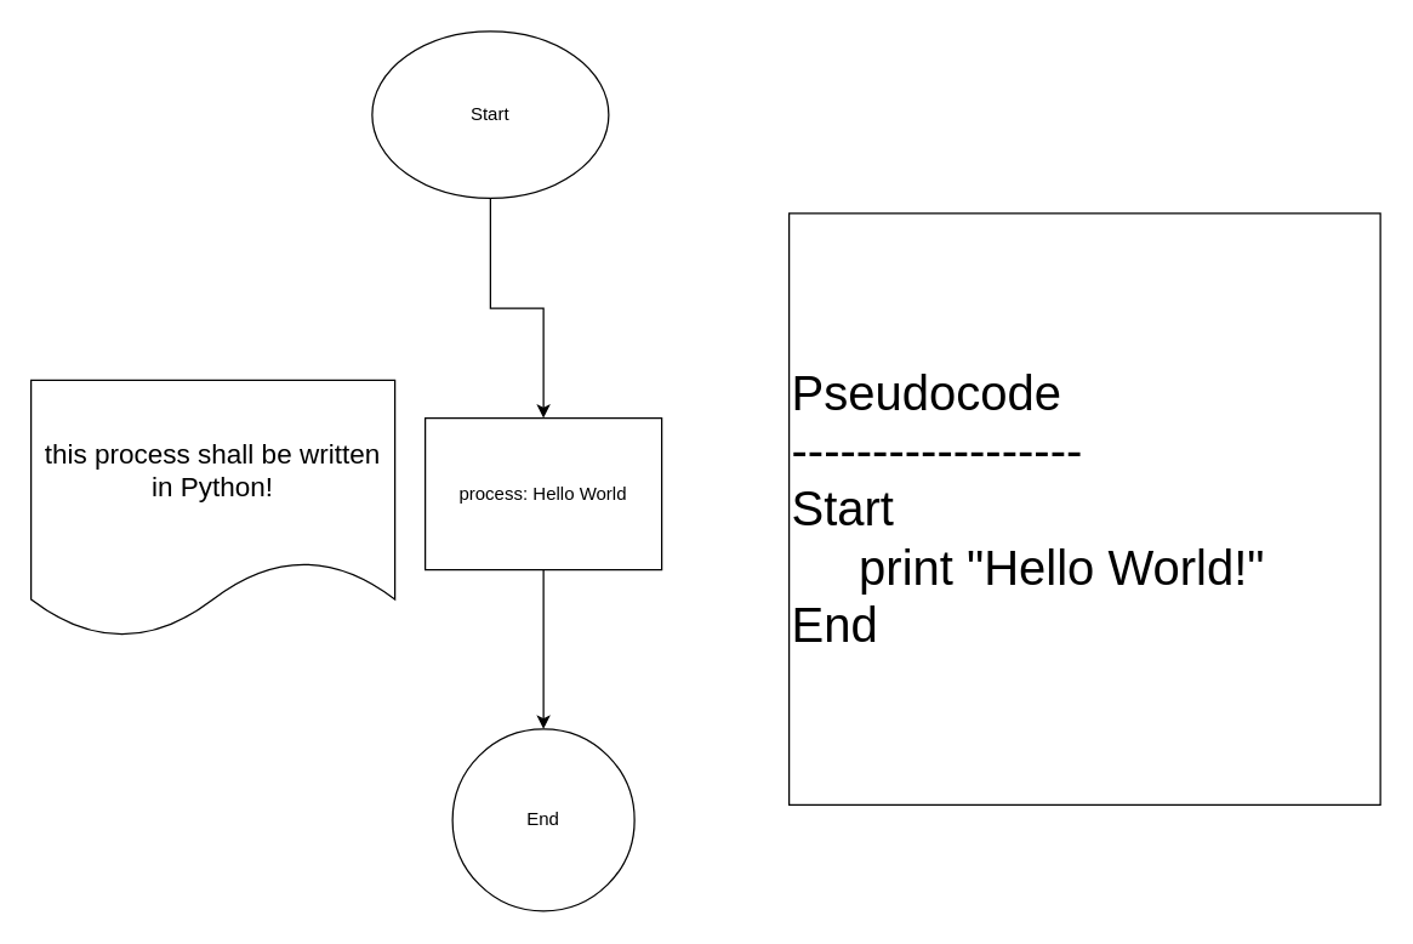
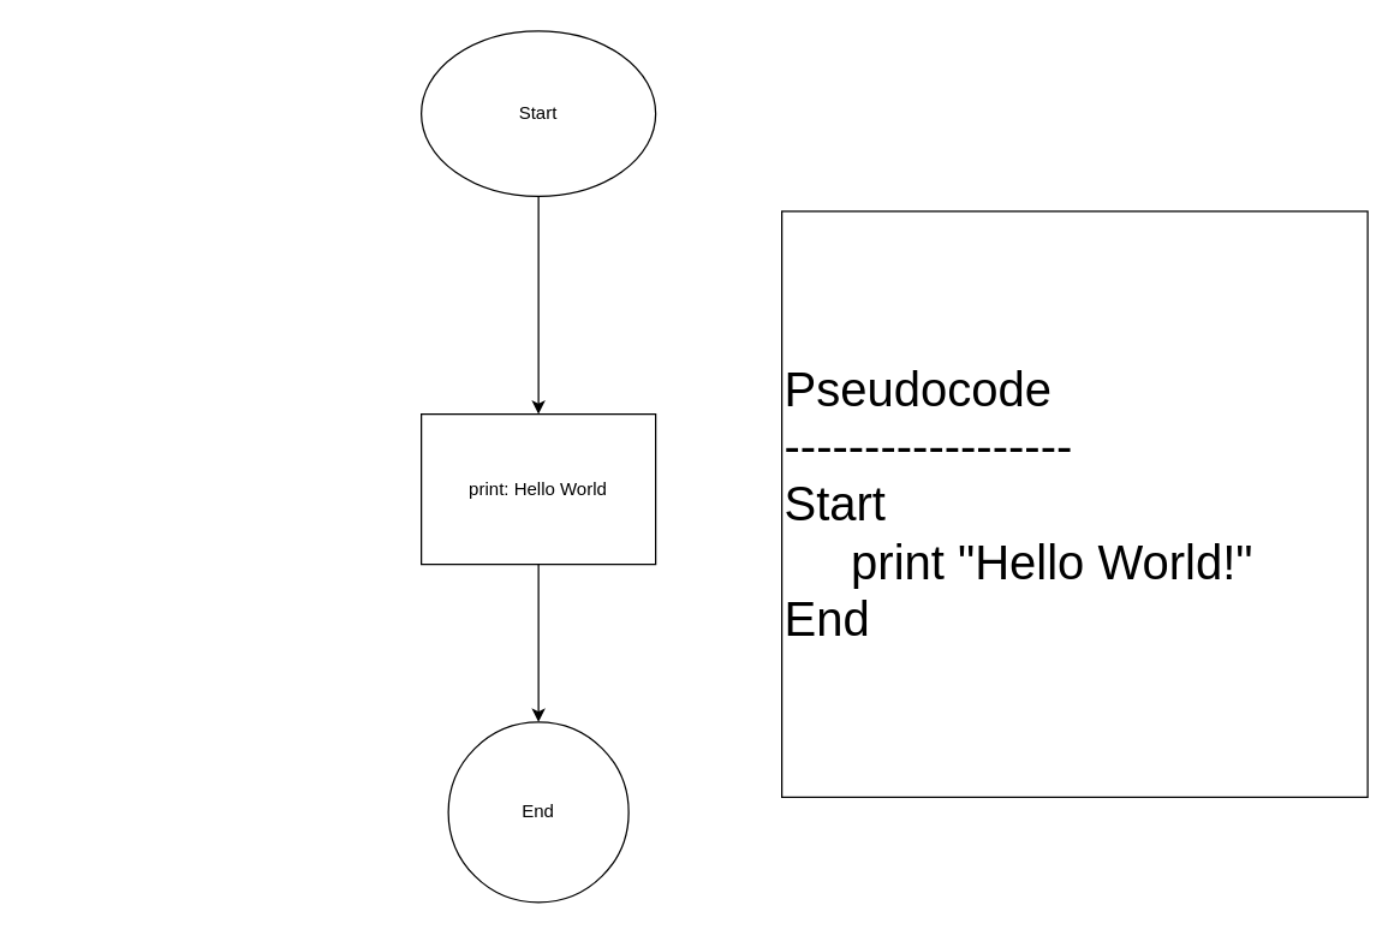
- <mxCell id="3" value="Start" style="ellipse;whiteSpace=wrap;html=1;" vertex="1" parent="1"><mxGeometry x="245" y="20" width="156" height="110" as="geometry" /></mxCell>
+ <mxCell id="3" value="Start" style="ellipse;whiteSpace=wrap;html=1;" vertex="1" parent="1"><mxGeometry x="280" y="20" width="156" height="110" as="geometry" /></mxCell>
- <mxCell id="5" value="process: Hello World" style="rounded=0;whiteSpace=wrap;html=1;" vertex="1" parent="1"><mxGeometry x="280" y="275" width="156" height="100" as="geometry" /></mxCell>
+ <mxCell id="5" value="print: Hello World" style="rounded=0;whiteSpace=wrap;html=1;" vertex="1" parent="1"><mxGeometry x="280" y="275" width="156" height="100" as="geometry" /></mxCell>
- <mxCell id="7" value="&lt;span style=&quot;font-size: 18px;&quot;&gt;this process shall be written in Python!&lt;/span&gt;" style="shape=document;whiteSpace=wrap;html=1;boundedLbl=1;" vertex="1" parent="1"><mxGeometry x="20" y="250" width="240" height="170" as="geometry" /></mxCell>
